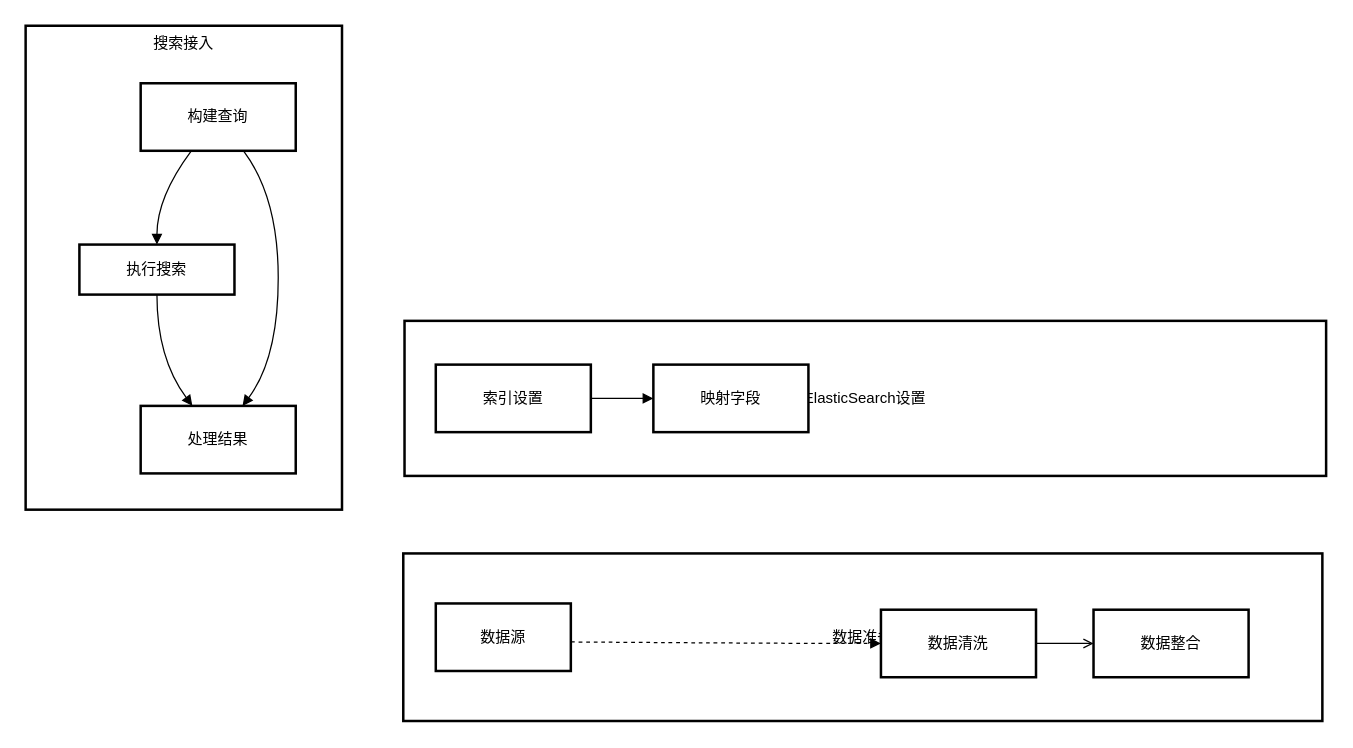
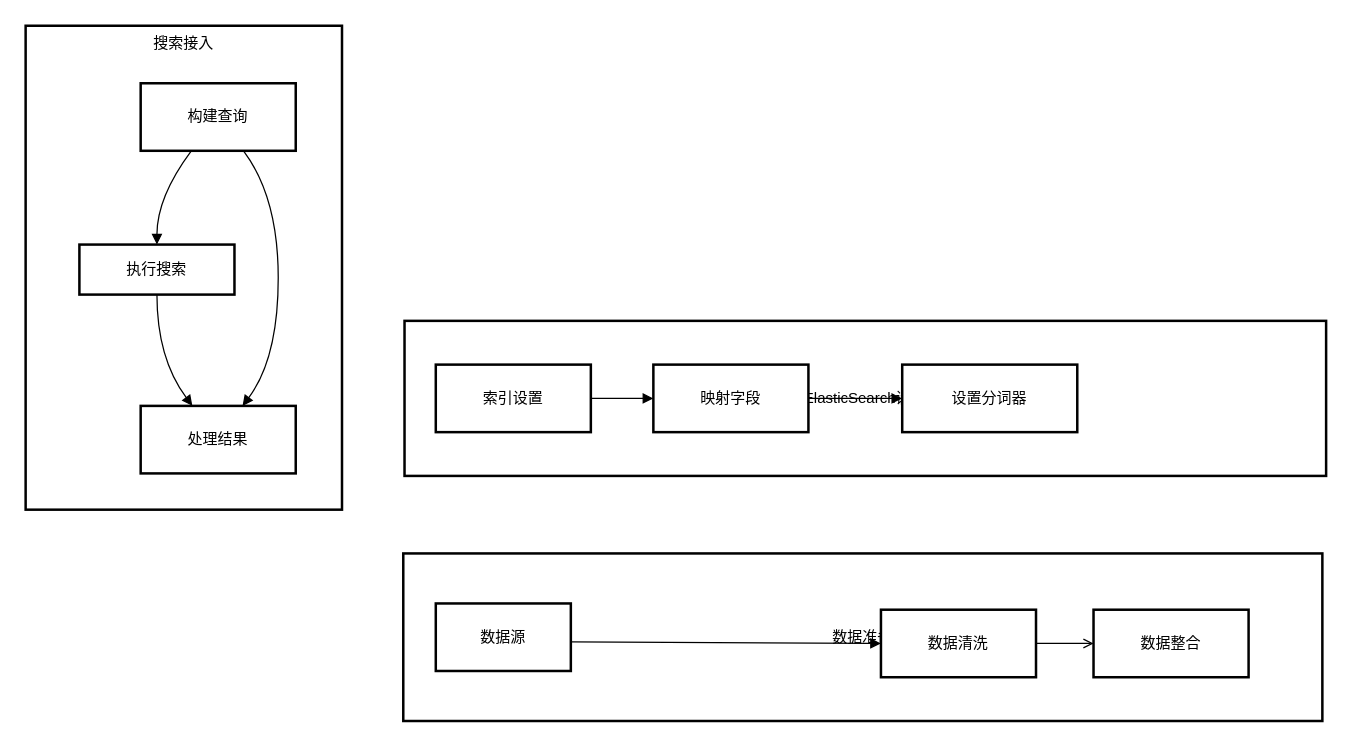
+ <mxCell id="20" value="" style="curved=1;startArrow=none;endArrow=block;exitX=1;exitY=0.5;entryX=0;entryY=0.5;" parent="1" source="15" target="16" edge="1"><mxGeometry relative="1" as="geometry"><Array as="points" /></mxGeometry></mxCell>
+ <mxCell id="16" value="设置分词器" style="whiteSpace=wrap;strokeWidth=2;" parent="1" vertex="1"><mxGeometry x="721" y="291" width="140" height="54" as="geometry" /></mxCell>
- <mxCell id="17" value="" style="curved=1;startArrow=none;endArrow=block;exitX=1;exitY=0.57;entryX=0;entryY=0.5;dashed=1;" parent="1" source="11" target="12" edge="1"><mxGeometry relative="1" as="geometry"><Array as="points"><mxPoint x="625" y="514" /></Array></mxGeometry></mxCell>
+ <mxCell id="17" value="" style="curved=1;startArrow=none;endArrow=block;exitX=1;exitY=0.57;entryX=0;entryY=0.5;" parent="1" source="11" target="12" edge="1"><mxGeometry relative="1" as="geometry"><Array as="points"><mxPoint x="625" y="514" /></Array></mxGeometry></mxCell>
